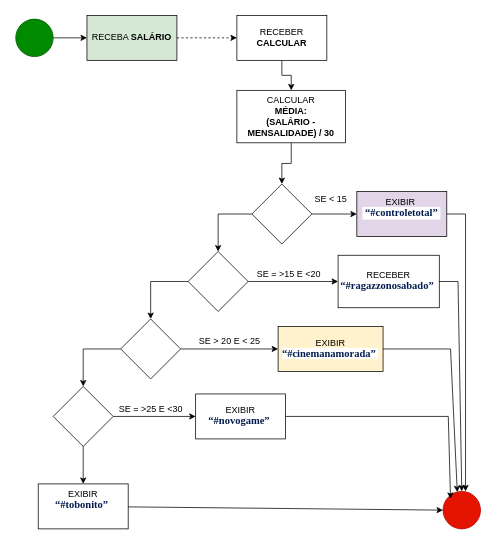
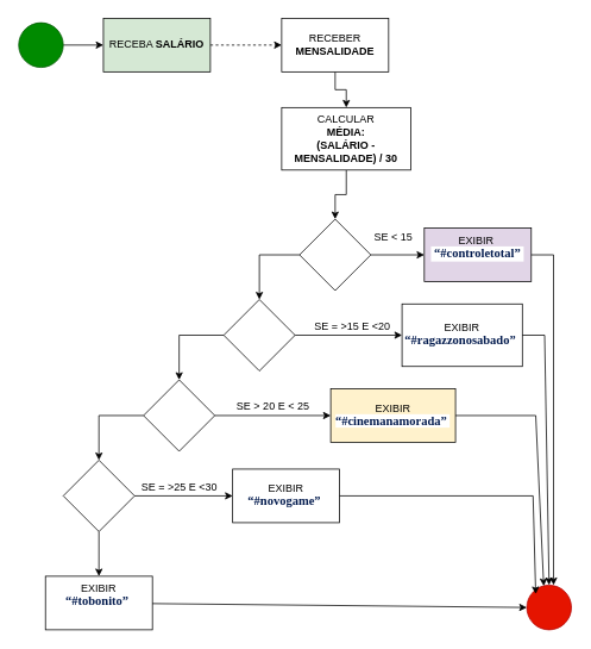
- <mxCell id="7" value="RECEBER &lt;b&gt;CALCULAR&lt;/b&gt;" style="whiteSpace=wrap;html=1;" vertex="1" parent="1"><mxGeometry x="315" y="20" width="120" height="60" as="geometry" /></mxCell>
+ <mxCell id="7" value="RECEBER &lt;b&gt;MENSALIDADE&lt;/b&gt;" style="whiteSpace=wrap;html=1;" vertex="1" parent="1"><mxGeometry x="315" y="20" width="120" height="60" as="geometry" /></mxCell>
- <mxCell id="34" value="SE = &amp;gt;15 E &amp;lt;20" style="text;html=1;resizable=0;autosize=1;align=center;verticalAlign=middle;points=[];fillColor=none;strokeColor=none;rounded=0;" vertex="1" parent="1"><mxGeometry x="334" y="355" width="100" height="20" as="geometry" /></mxCell>
+ <mxCell id="34" value="SE = &amp;gt;15 E &amp;lt;20" style="text;html=1;resizable=0;autosize=1;align=center;verticalAlign=middle;points=[];fillColor=none;strokeColor=none;rounded=0;" vertex="1" parent="1"><mxGeometry x="344" y="355" width="100" height="20" as="geometry" /></mxCell>
- <mxCell id="17" value="RECEBER&lt;br&gt;&lt;b&gt;&lt;span style=&quot;box-sizing: border-box; font-family: &amp;quot;Exo 2&amp;quot;, Barlow; color: rgb(3, 27, 78); font-size: 14px; text-align: left; background-color: rgb(255, 255, 255);&quot; lang=&quot;PT-BR&quot; data-contrast=&quot;auto&quot;&gt;“#ragazzonosabado”&lt;/span&gt;&lt;span style=&quot;box-sizing: border-box; font-family: &amp;quot;Exo 2&amp;quot;, Barlow; color: rgb(3, 27, 78); font-size: 14px; text-align: left; background-color: rgb(255, 255, 255);&quot; data-ccp-props=&quot;{&amp;quot;201341983&amp;quot;:0,&amp;quot;335559739&amp;quot;:120,&amp;quot;335559740&amp;quot;:276}&quot;&gt;&amp;nbsp;&lt;/span&gt;&lt;/b&gt;" style="whiteSpace=wrap;html=1;" vertex="1" parent="1"><mxGeometry x="450" y="340" width="135" height="70" as="geometry" /></mxCell>
+ <mxCell id="17" value="EXIBIR&lt;br&gt;&lt;b&gt;&lt;span style=&quot;box-sizing: border-box; font-family: &amp;quot;Exo 2&amp;quot;, Barlow; color: rgb(3, 27, 78); font-size: 14px; text-align: left; background-color: rgb(255, 255, 255);&quot; lang=&quot;PT-BR&quot; data-contrast=&quot;auto&quot;&gt;“#ragazzonosabado”&lt;/span&gt;&lt;span style=&quot;box-sizing: border-box; font-family: &amp;quot;Exo 2&amp;quot;, Barlow; color: rgb(3, 27, 78); font-size: 14px; text-align: left; background-color: rgb(255, 255, 255);&quot; data-ccp-props=&quot;{&amp;quot;201341983&amp;quot;:0,&amp;quot;335559739&amp;quot;:120,&amp;quot;335559740&amp;quot;:276}&quot;&gt;&amp;nbsp;&lt;/span&gt;&lt;/b&gt;" style="whiteSpace=wrap;html=1;" vertex="1" parent="1"><mxGeometry x="450" y="340" width="135" height="70" as="geometry" /></mxCell>
